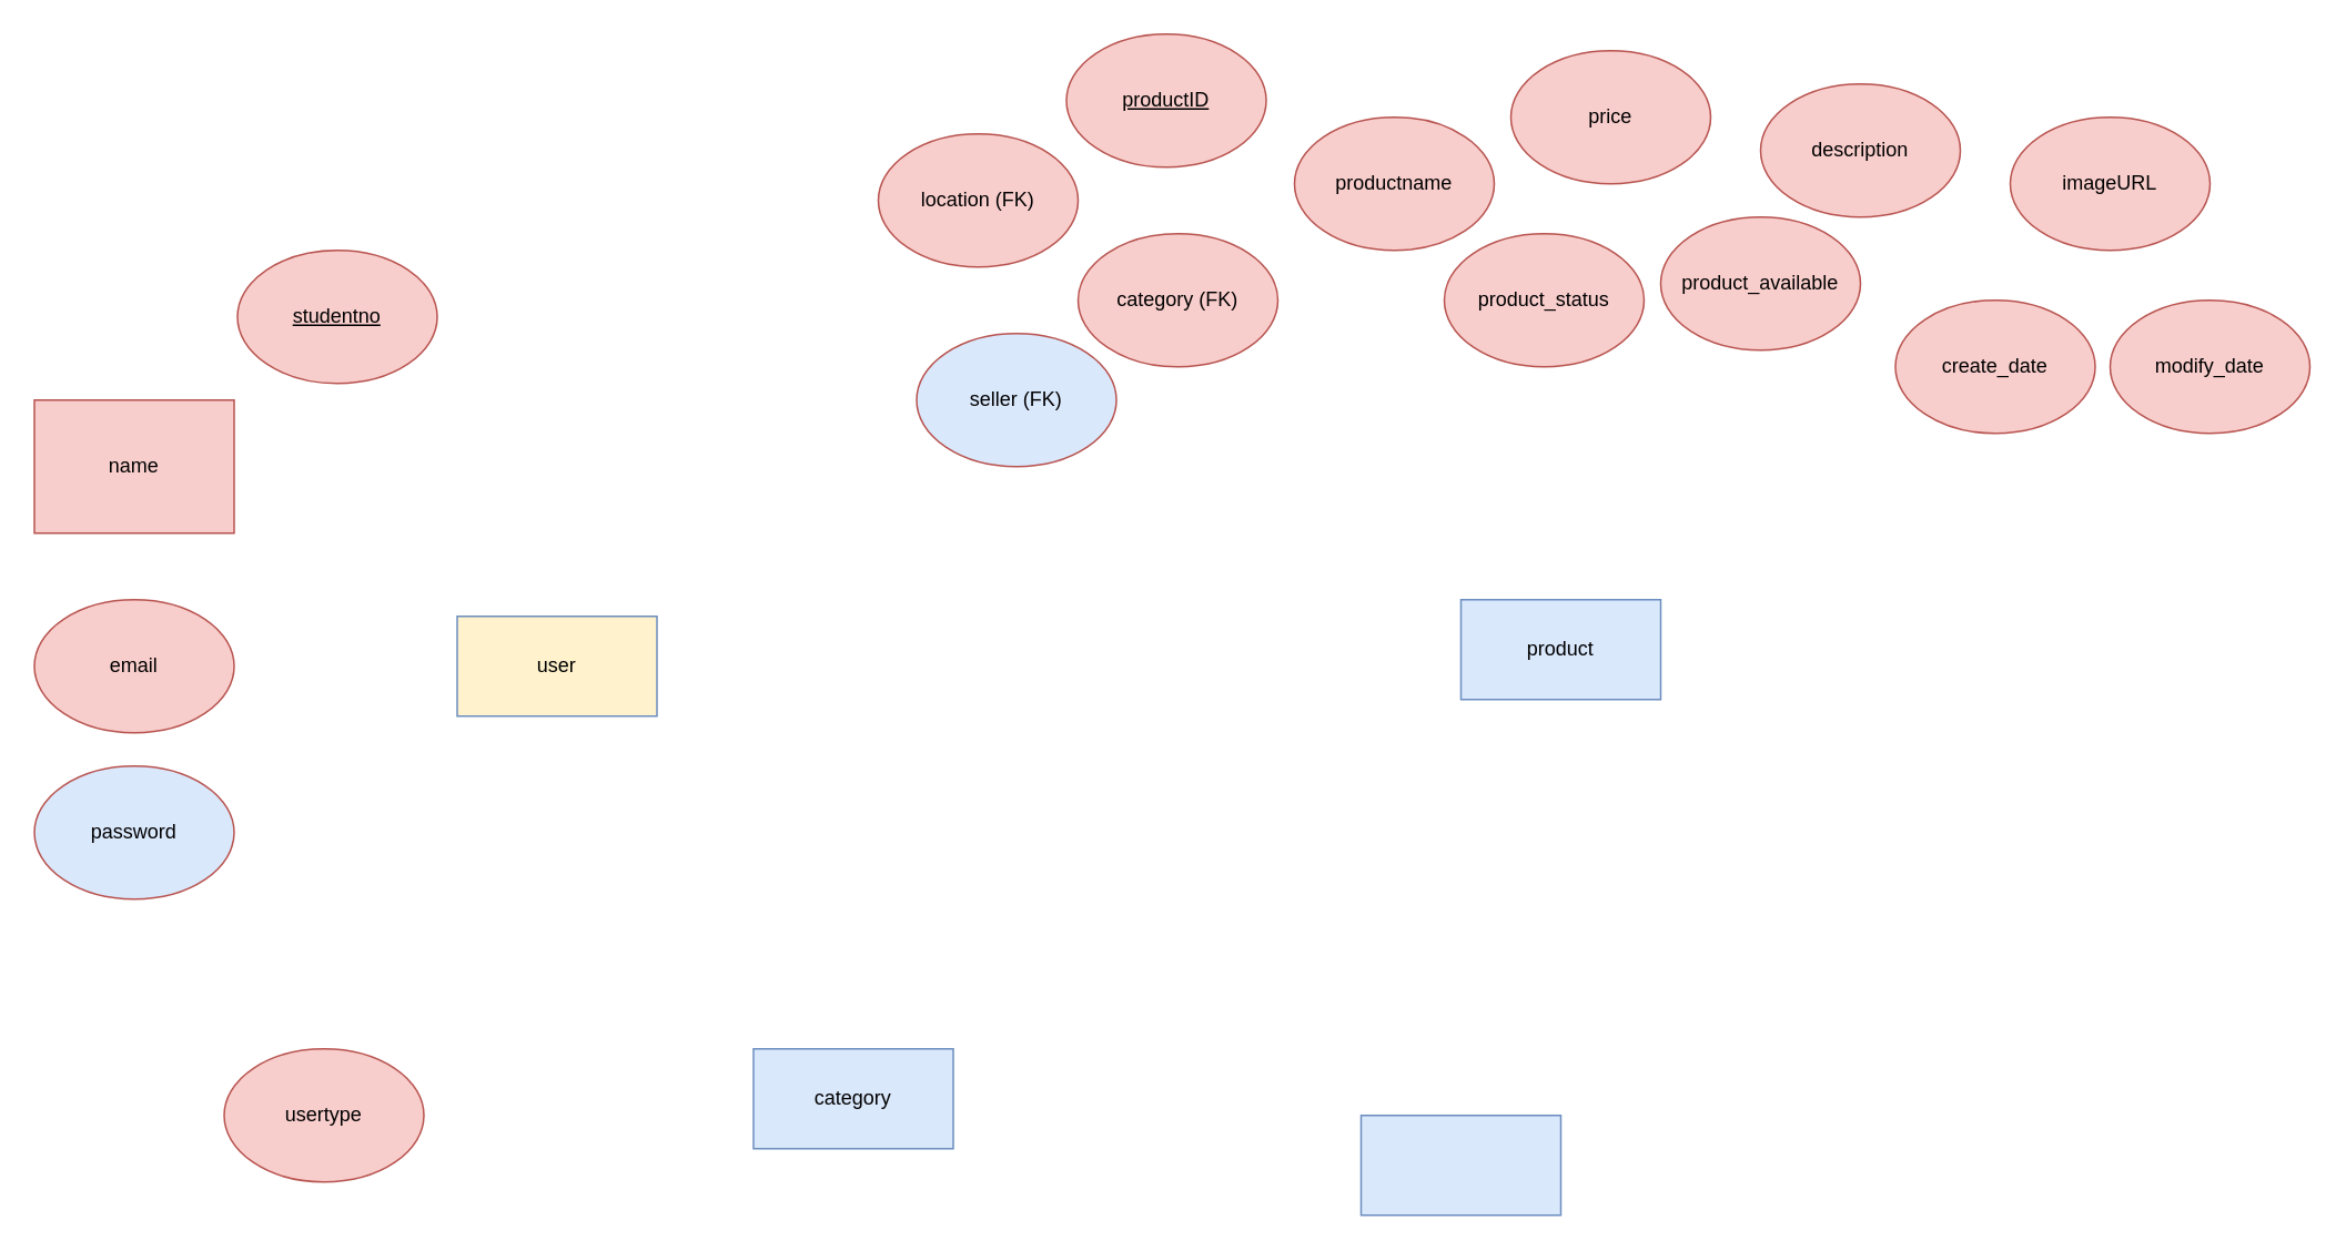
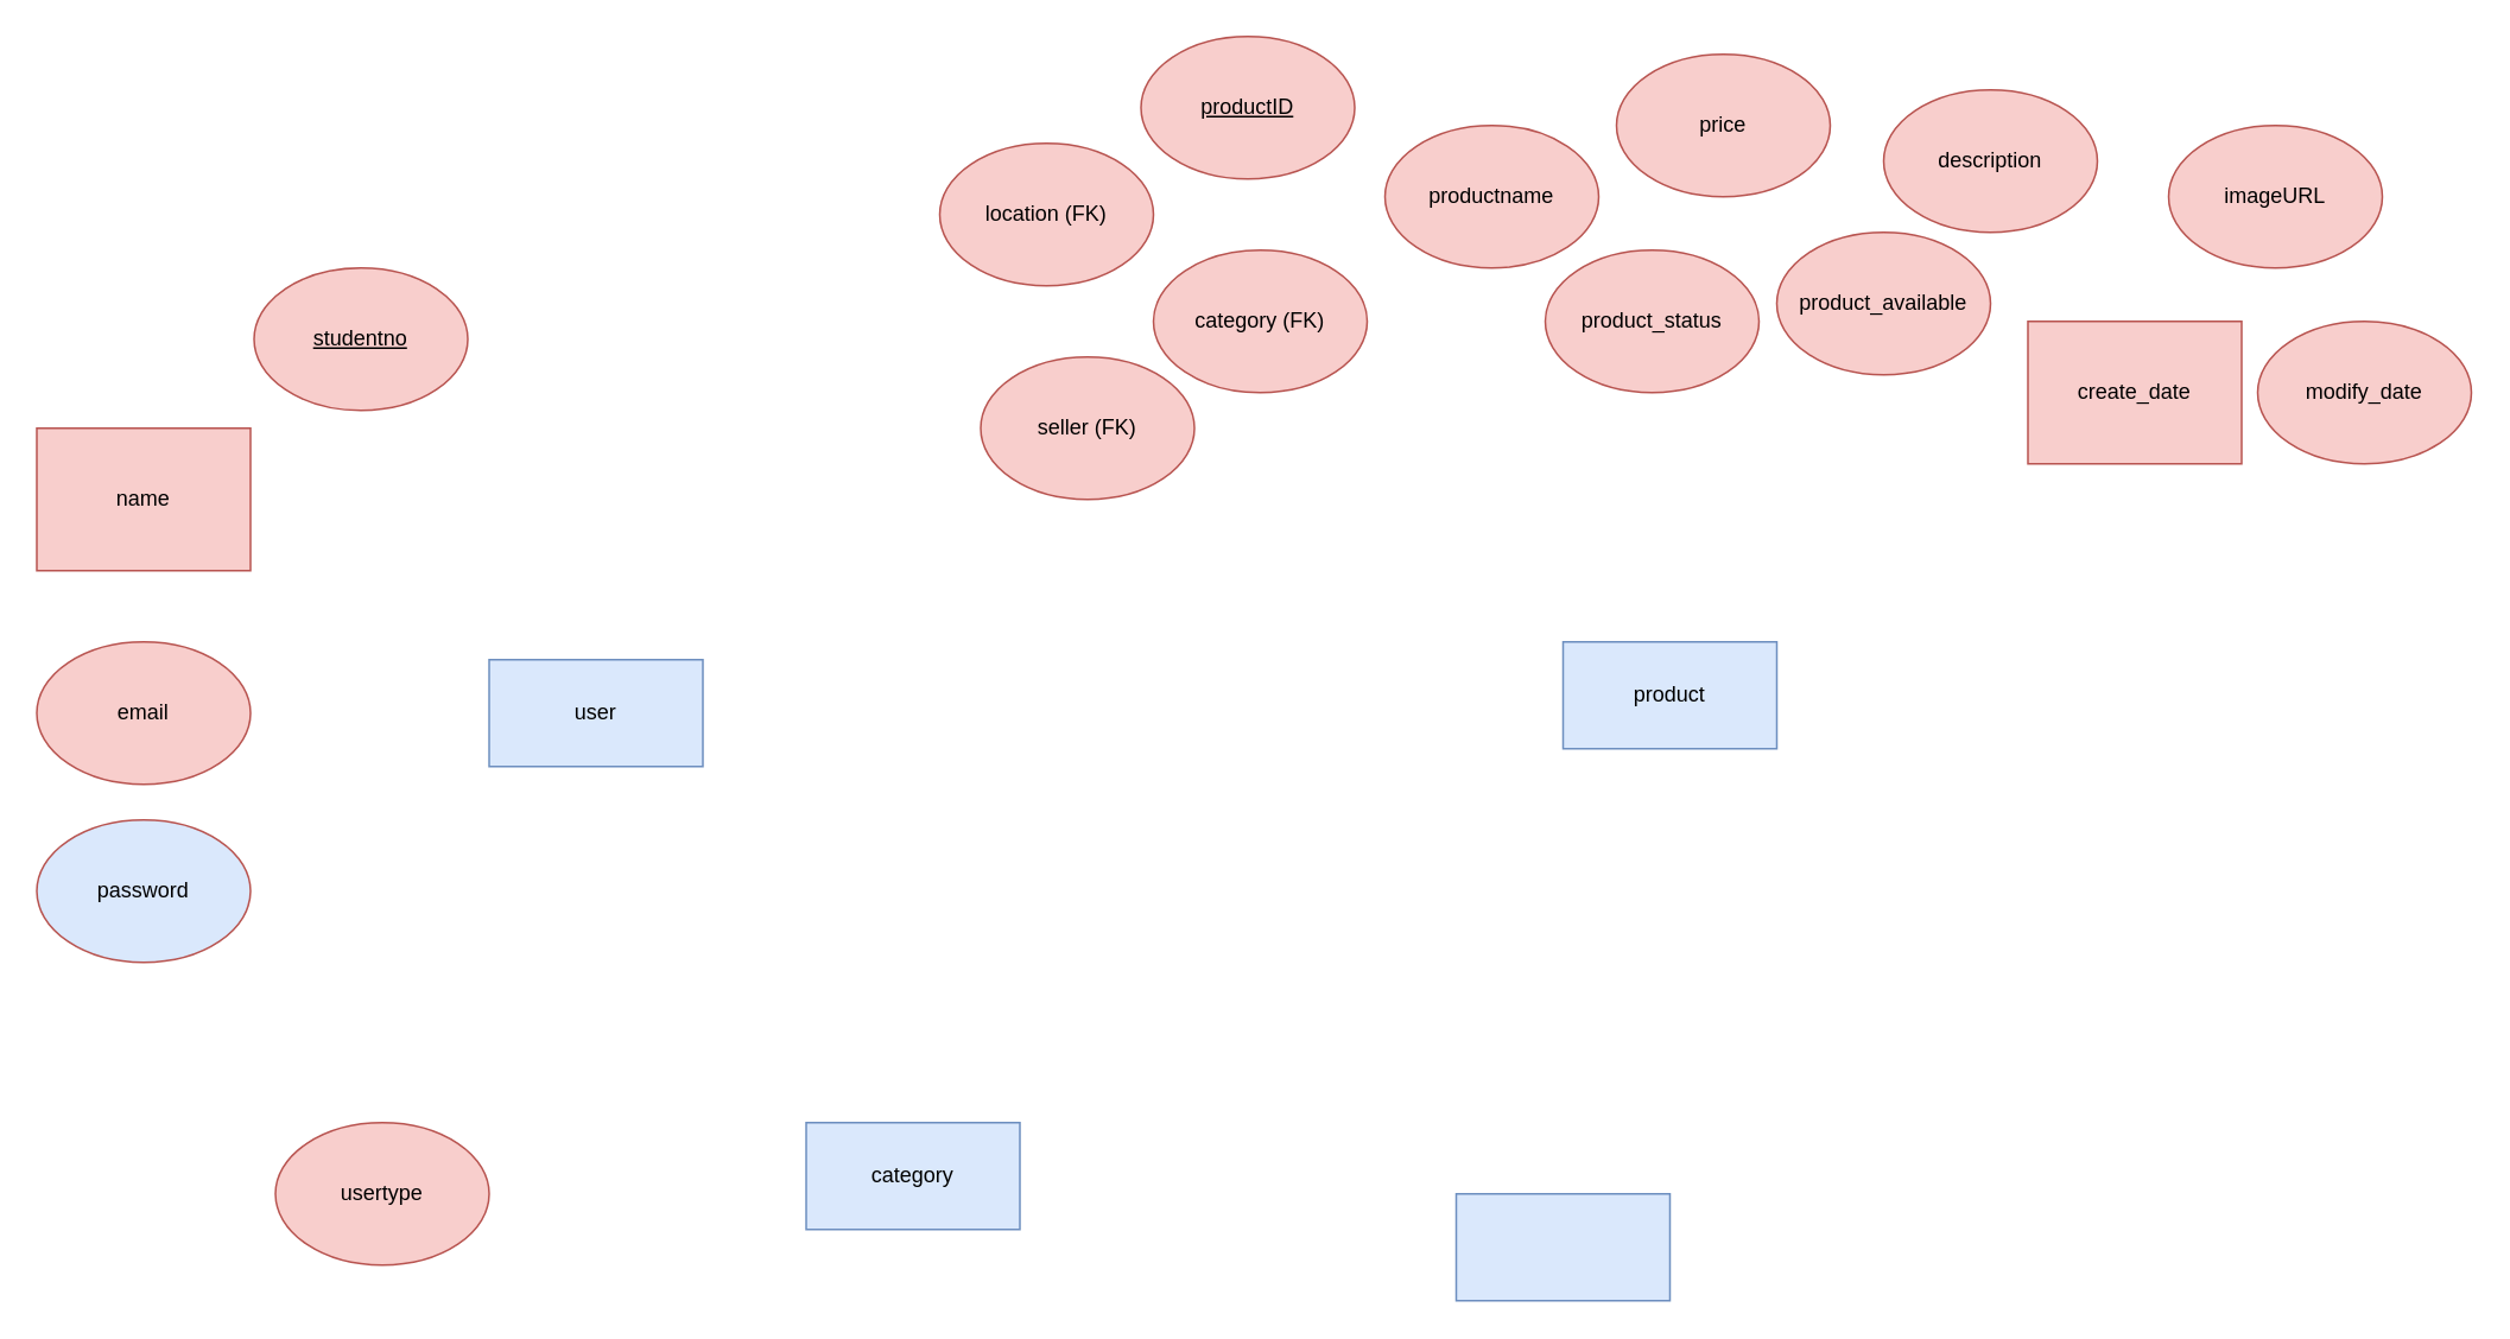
- <mxCell id="14" value="imageURL" style="ellipse;whiteSpace=wrap;html=1;fillColor=#f8cecc;strokeColor=#b85450;" vertex="1" parent="1"><mxGeometry x="1207" y="70" width="120" height="80" as="geometry" /></mxCell>
+ <mxCell id="14" value="imageURL" style="ellipse;whiteSpace=wrap;html=1;fillColor=#f8cecc;strokeColor=#b85450;" vertex="1" parent="1"><mxGeometry x="1217" y="70" width="120" height="80" as="geometry" /></mxCell>
- <mxCell id="12" value="create_date" style="ellipse;whiteSpace=wrap;html=1;fillColor=#f8cecc;strokeColor=#b85450;" vertex="1" parent="1"><mxGeometry x="1138" y="180" width="120" height="80" as="geometry" /></mxCell>
+ <mxCell id="12" value="create_date" style="whiteSpace=wrap;html=1;fillColor=#f8cecc;strokeColor=#b85450;rounded=0;" vertex="1" parent="1"><mxGeometry x="1138" y="180" width="120" height="80" as="geometry" /></mxCell>
- <mxCell id="18" value="seller (FK)" style="ellipse;whiteSpace=wrap;html=1;fillColor=#dae8fc;strokeColor=#b85450;" vertex="1" parent="1"><mxGeometry x="550" y="200" width="120" height="80" as="geometry" /></mxCell>
+ <mxCell id="18" value="seller (FK)" style="ellipse;whiteSpace=wrap;html=1;fillColor=#f8cecc;strokeColor=#b85450;" vertex="1" parent="1"><mxGeometry x="550" y="200" width="120" height="80" as="geometry" /></mxCell>
- <mxCell id="2" value="user" style="rounded=0;whiteSpace=wrap;html=1;fillColor=#fff2cc;strokeColor=#6c8ebf;" vertex="1" parent="1"><mxGeometry x="274" y="370" width="120" height="60" as="geometry" /></mxCell>
+ <mxCell id="2" value="user" style="rounded=0;whiteSpace=wrap;html=1;fillColor=#dae8fc;strokeColor=#6c8ebf;" vertex="1" parent="1"><mxGeometry x="274" y="370" width="120" height="60" as="geometry" /></mxCell>
- <mxCell id="8" value="usertype" style="ellipse;whiteSpace=wrap;html=1;fillColor=#f8cecc;strokeColor=#b85450;" vertex="1" parent="1"><mxGeometry x="134" y="630" width="120" height="80" as="geometry" /></mxCell>
+ <mxCell id="8" value="usertype" style="ellipse;whiteSpace=wrap;html=1;fillColor=#f8cecc;strokeColor=#b85450;" vertex="1" parent="1"><mxGeometry x="154" y="630" width="120" height="80" as="geometry" /></mxCell>
